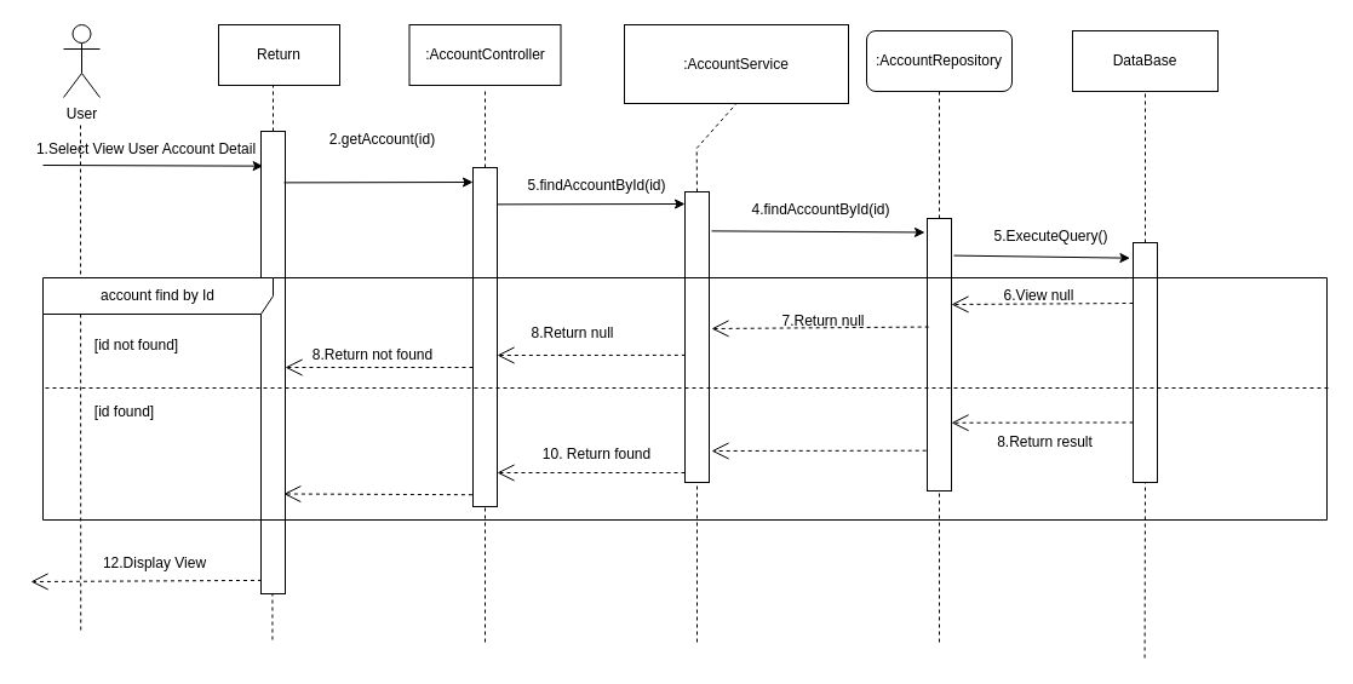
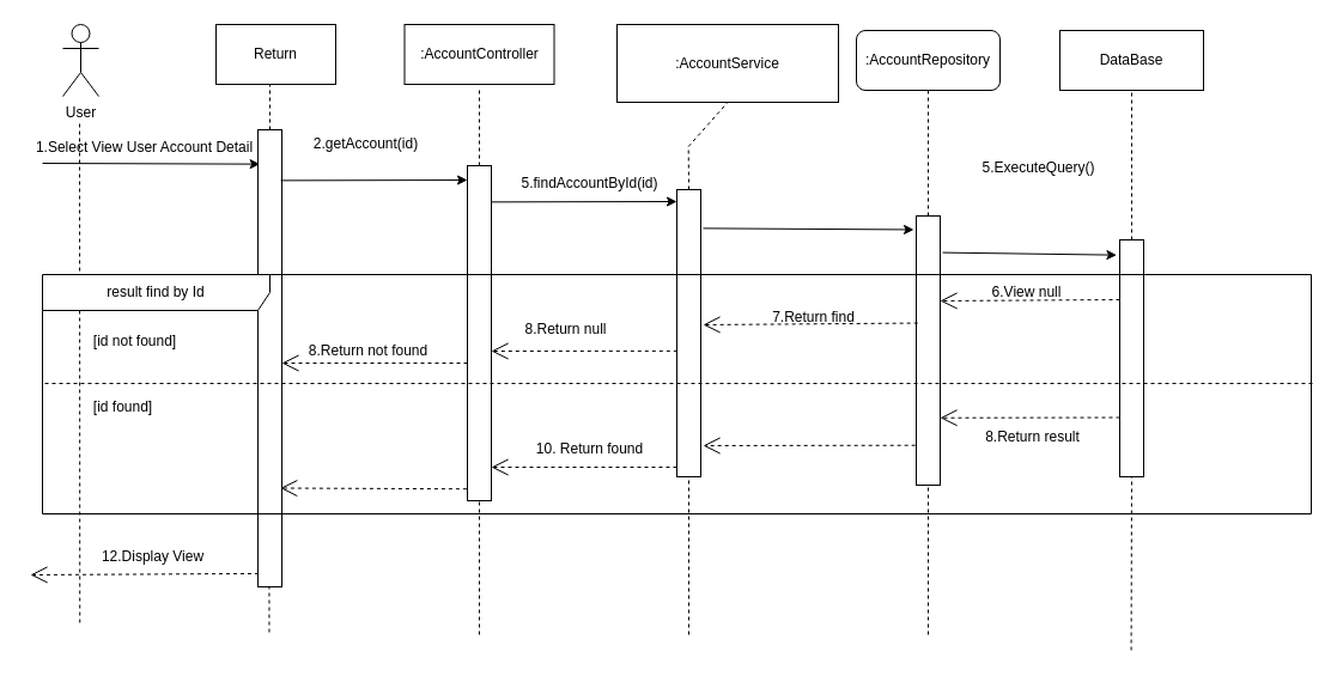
- <mxCell id="18" value="2.getAccount(id)" style="text;html=1;align=center;verticalAlign=middle;resizable=0;points=[];autosize=1;strokeColor=none;fillColor=none;" parent="1" vertex="1"><mxGeometry x="260" y="100" width="110" height="30" as="geometry" /></mxCell>
+ <mxCell id="18" value="2.getAccount(id)" style="text;html=1;align=center;verticalAlign=middle;resizable=0;points=[];autosize=1;strokeColor=none;fillColor=none;" parent="1" vertex="1"><mxGeometry x="250" y="105" width="110" height="30" as="geometry" /></mxCell>
- <mxCell id="40" value="4.findAccountById(id)" style="text;html=1;align=center;verticalAlign=middle;resizable=0;points=[];autosize=1;strokeColor=none;fillColor=none;" parent="1" vertex="1"><mxGeometry x="607" y="158" width="140" height="30" as="geometry" /></mxCell>
- <mxCell id="42" value="5.ExecuteQuery()" style="text;html=1;align=center;verticalAlign=middle;resizable=0;points=[];autosize=1;strokeColor=none;fillColor=none;" parent="1" vertex="1"><mxGeometry x="807" y="180" width="120" height="30" as="geometry" /></mxCell>
+ <mxCell id="42" value="5.ExecuteQuery()" style="text;html=1;align=center;verticalAlign=middle;resizable=0;points=[];autosize=1;strokeColor=none;fillColor=none;" parent="1" vertex="1"><mxGeometry x="807" y="125" width="120" height="30" as="geometry" /></mxCell>
- <mxCell id="24" value="account find by Id" style="shape=umlFrame;whiteSpace=wrap;html=1;pointerEvents=0;width=190;height=30;" parent="1" vertex="1"><mxGeometry x="35" y="229" width="1060" height="200" as="geometry" /></mxCell>
+ <mxCell id="24" value="result find by Id" style="shape=umlFrame;whiteSpace=wrap;html=1;pointerEvents=0;width=190;height=30;" parent="1" vertex="1"><mxGeometry x="35" y="229" width="1060" height="200" as="geometry" /></mxCell>
- <mxCell id="46" value="7.Return null" style="text;html=1;align=center;verticalAlign=middle;resizable=0;points=[];autosize=1;strokeColor=none;fillColor=none;" parent="1" vertex="1"><mxGeometry x="633.5" y="250" width="90" height="30" as="geometry" /></mxCell>
+ <mxCell id="46" value="7.Return find" style="text;html=1;align=center;verticalAlign=middle;resizable=0;points=[];autosize=1;strokeColor=none;fillColor=none;" parent="1" vertex="1"><mxGeometry x="633.5" y="250" width="90" height="30" as="geometry" /></mxCell>
